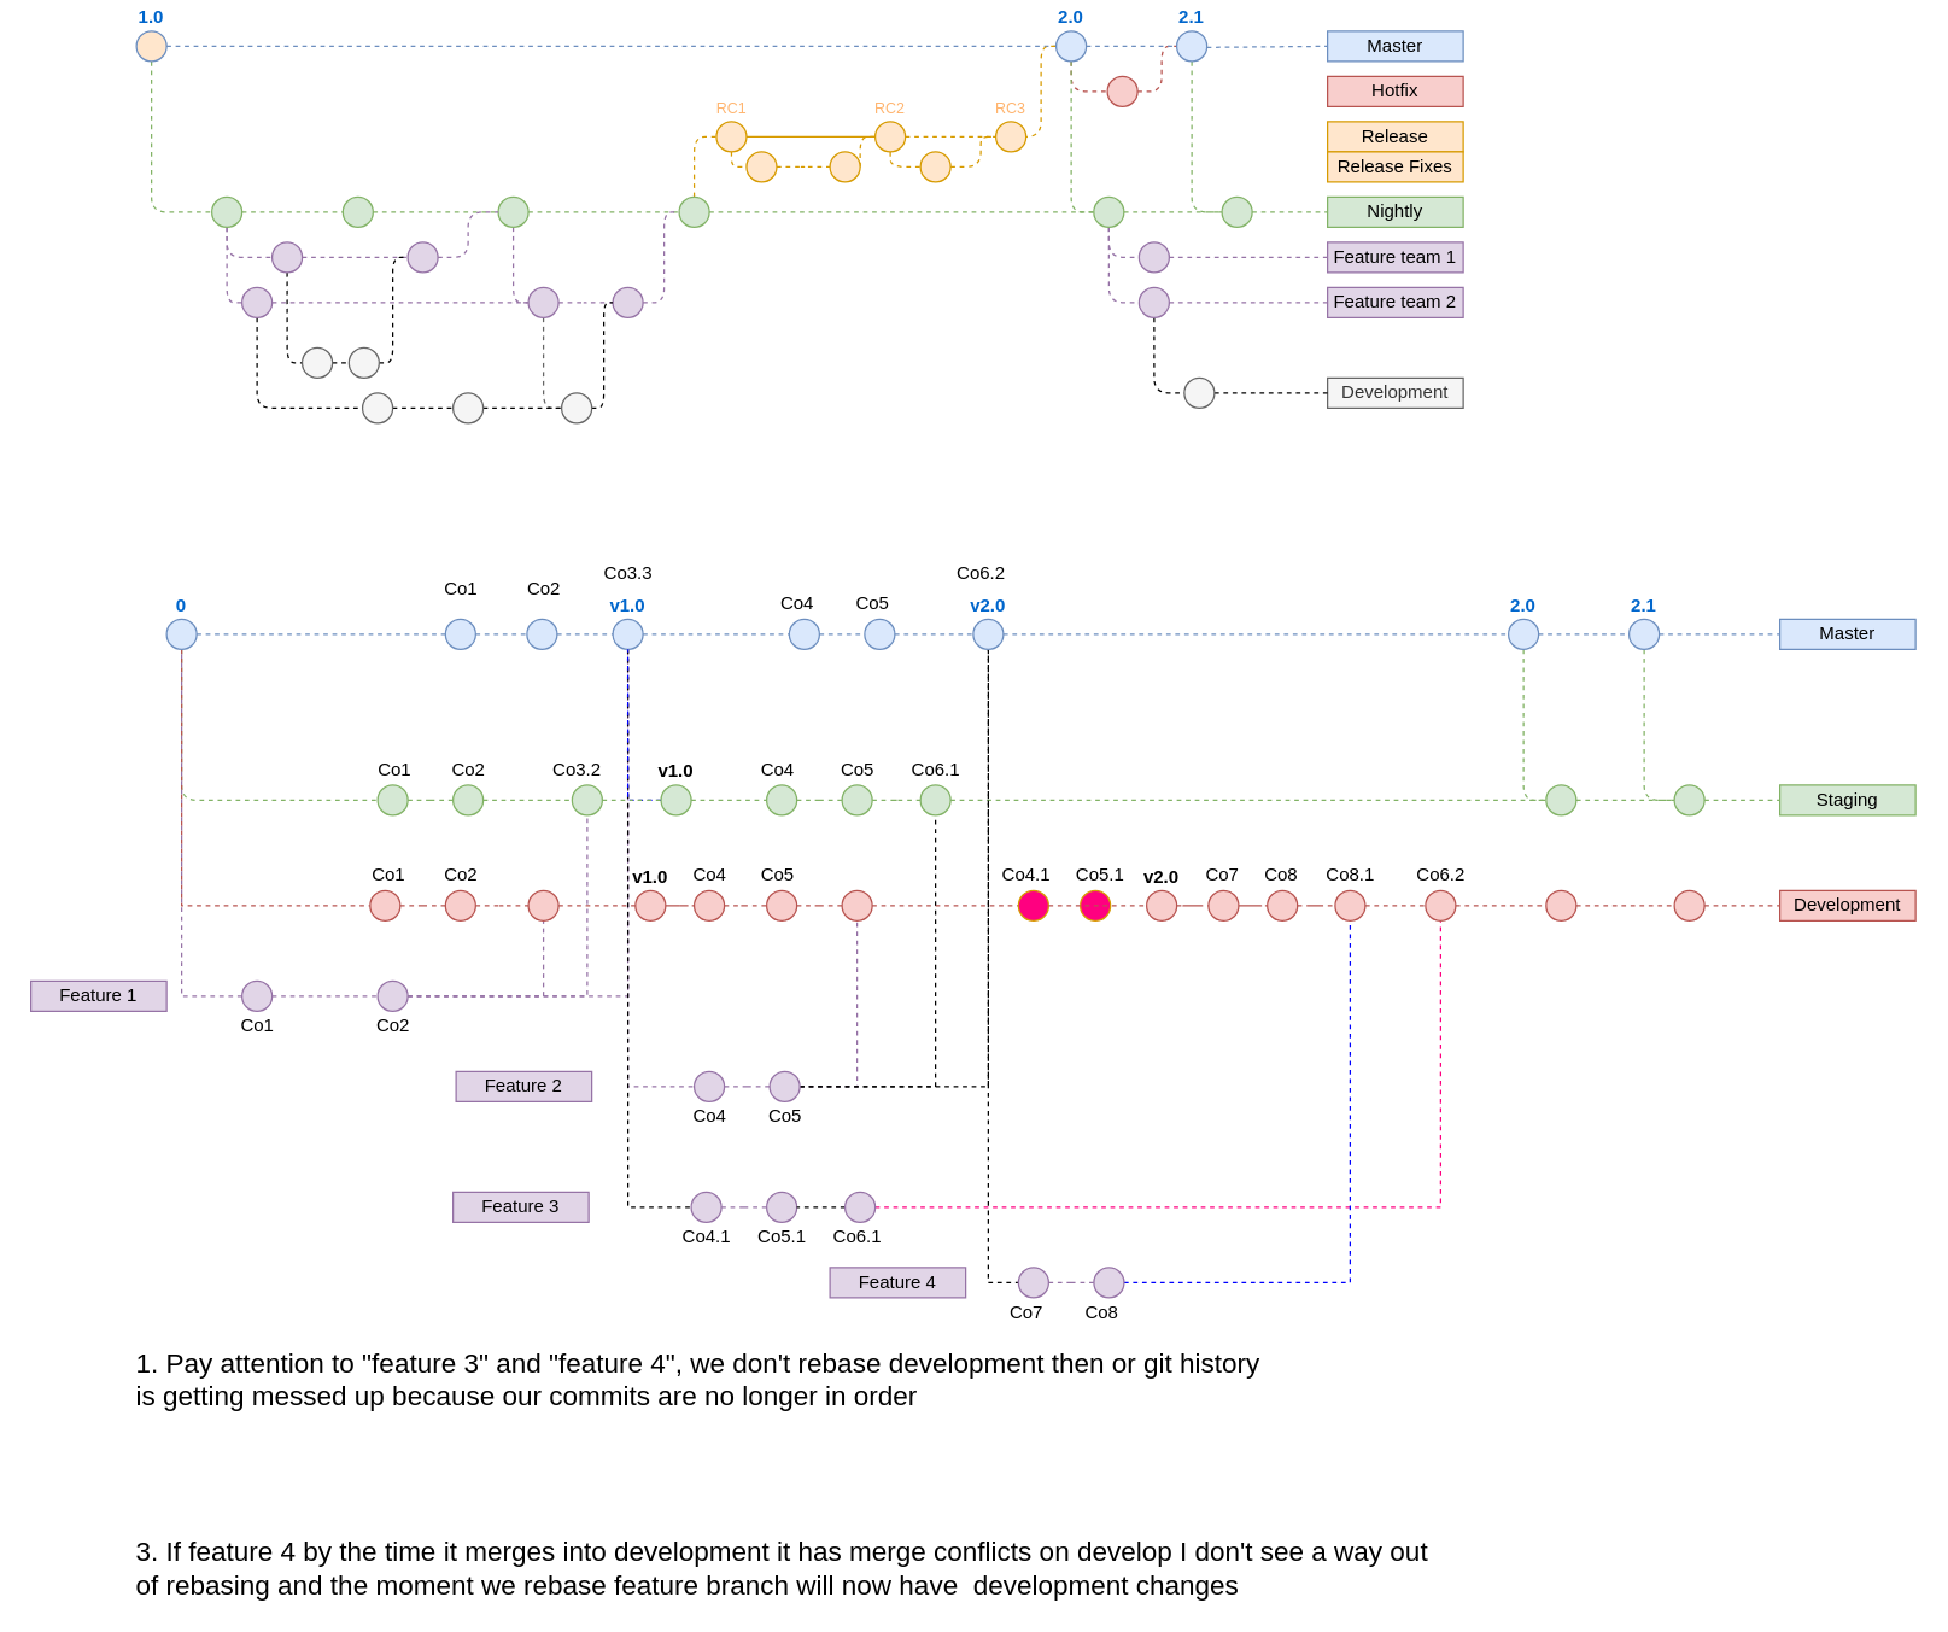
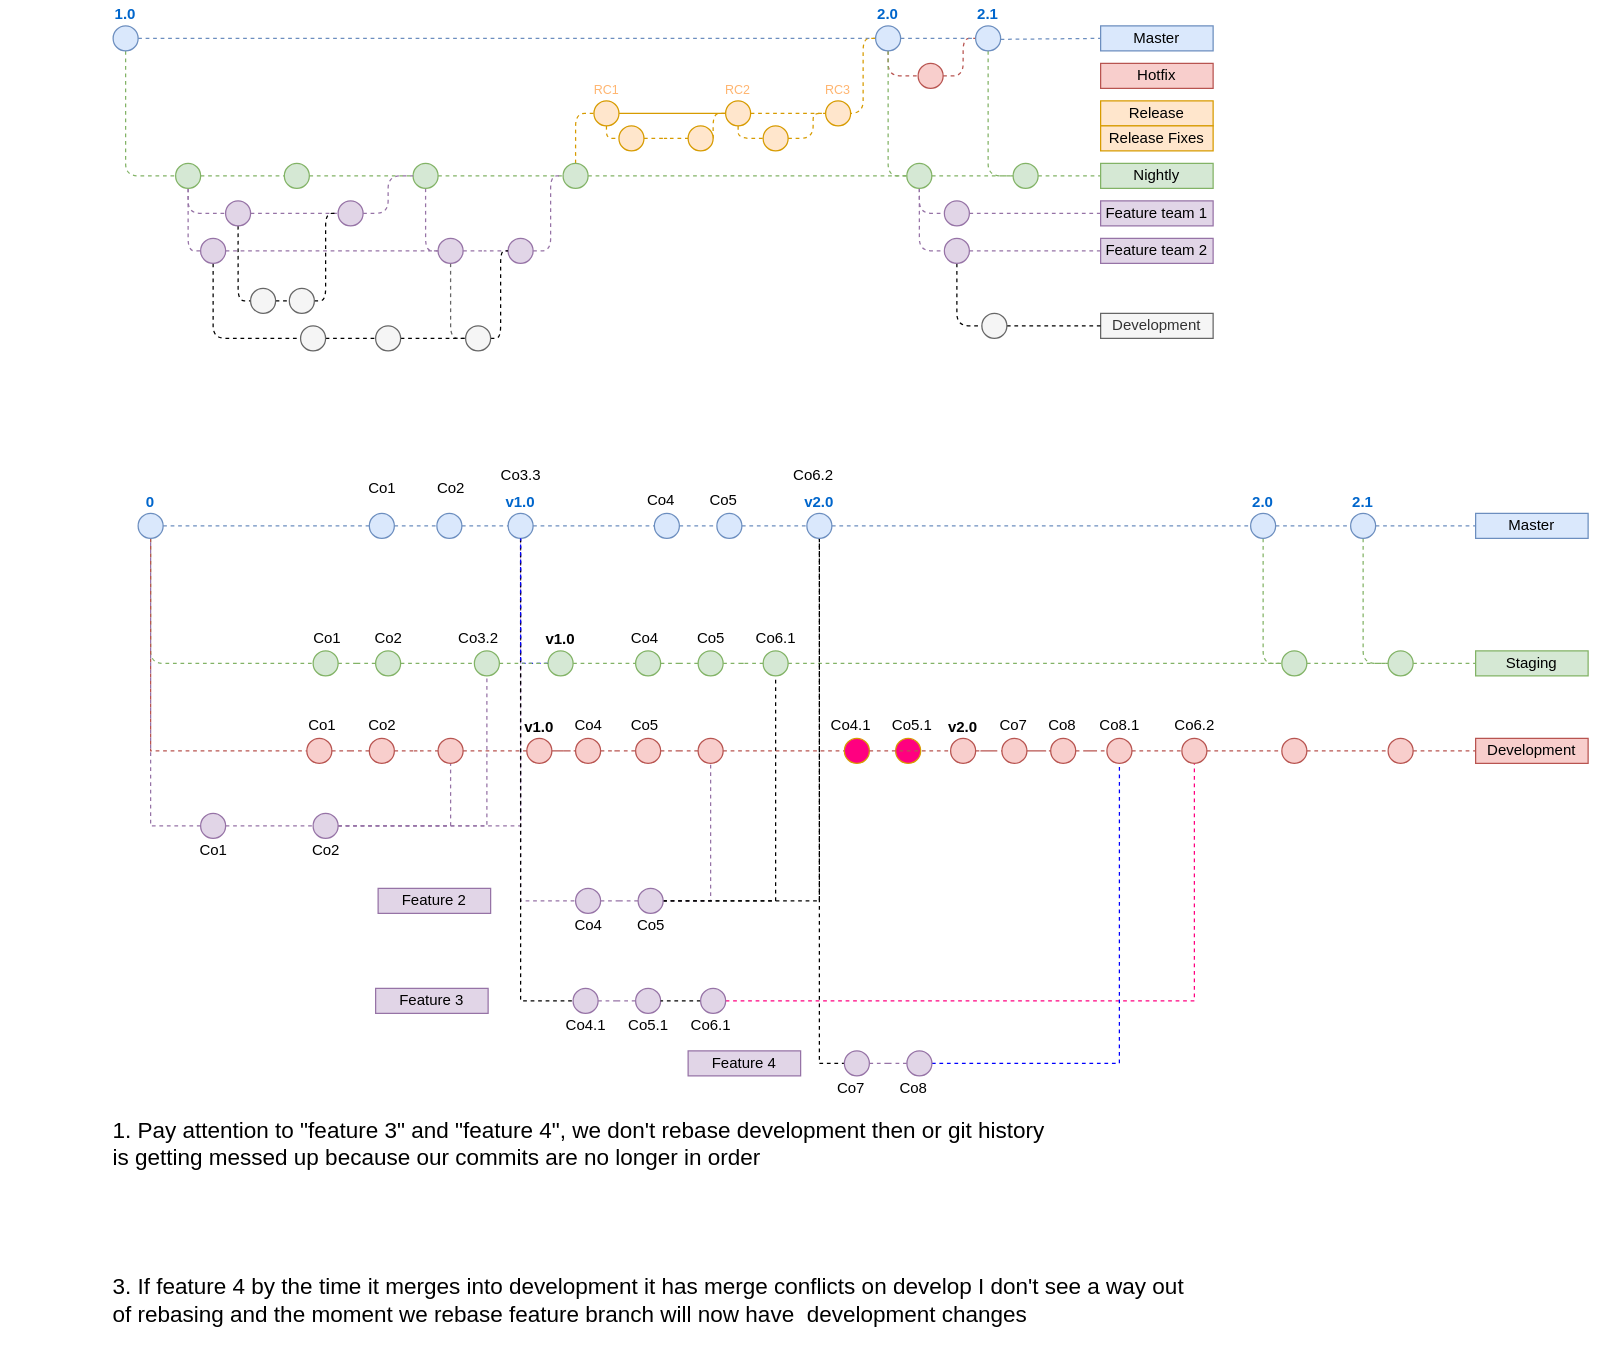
- <mxCell id="4" value="1.0" style="ellipse;whiteSpace=wrap;html=1;aspect=fixed;fillColor=#ffe6cc;strokeColor=#6c8ebf;fontStyle=1;labelPosition=center;verticalLabelPosition=top;align=center;verticalAlign=bottom;fontColor=#0066CC;" parent="1" vertex="1"><mxGeometry x="90" y="20" width="20" height="20" as="geometry" /></mxCell>
+ <mxCell id="4" value="1.0" style="ellipse;whiteSpace=wrap;html=1;aspect=fixed;fillColor=#dae8fc;strokeColor=#6c8ebf;fontStyle=1;labelPosition=center;verticalLabelPosition=top;align=center;verticalAlign=bottom;fontColor=#0066CC;" parent="1" vertex="1"><mxGeometry x="90" y="20" width="20" height="20" as="geometry" /></mxCell>
- <mxCell id="109" value="Feature 1" style="text;html=1;strokeColor=#9673a6;fillColor=#e1d5e7;align=center;verticalAlign=middle;whiteSpace=wrap;rounded=0;" vertex="1" parent="1"><mxGeometry x="20" y="650" width="90" height="20" as="geometry" /></mxCell>
